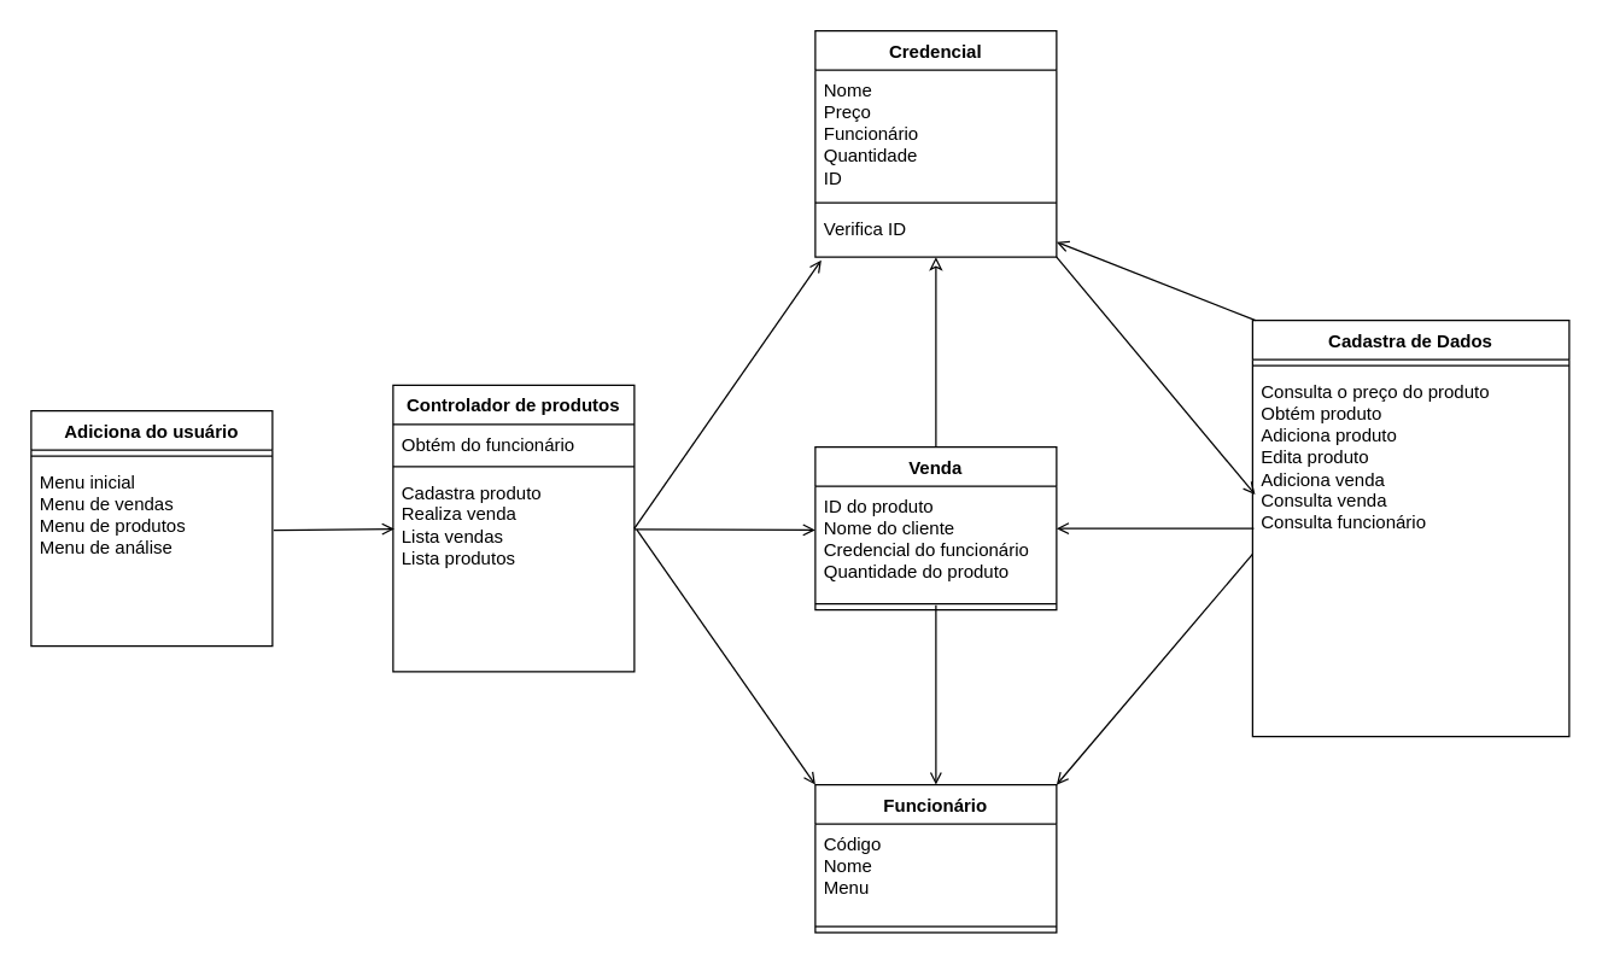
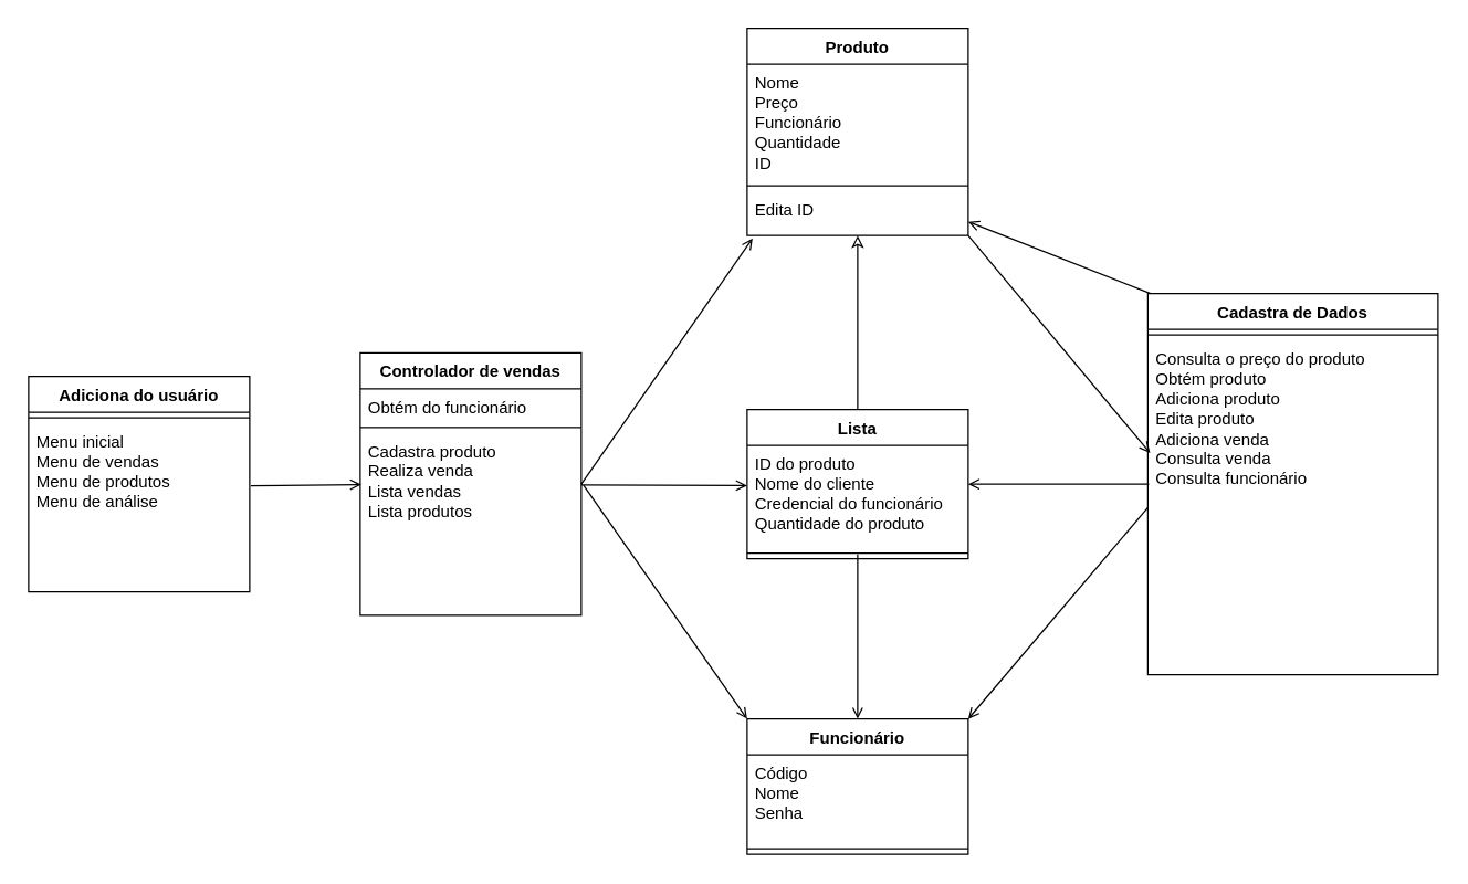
- <mxCell id="2" value="Credencial" style="swimlane;fontStyle=1;align=center;verticalAlign=top;childLayout=stackLayout;horizontal=1;startSize=26;horizontalStack=0;resizeParent=1;resizeParentMax=0;resizeLast=0;collapsible=1;marginBottom=0;whiteSpace=wrap;html=1;" vertex="1" parent="1"><mxGeometry x="540" y="20" width="160" height="150" as="geometry" /></mxCell>
+ <mxCell id="2" value="Produto" style="swimlane;fontStyle=1;align=center;verticalAlign=top;childLayout=stackLayout;horizontal=1;startSize=26;horizontalStack=0;resizeParent=1;resizeParentMax=0;resizeLast=0;collapsible=1;marginBottom=0;whiteSpace=wrap;html=1;" vertex="1" parent="1"><mxGeometry x="540" y="20" width="160" height="150" as="geometry" /></mxCell>
- <mxCell id="5" value="Verifica ID&lt;div&gt;&lt;br&gt;&lt;/div&gt;" style="text;strokeColor=none;fillColor=none;align=left;verticalAlign=top;spacingLeft=4;spacingRight=4;overflow=hidden;rotatable=0;points=[[0,0.5],[1,0.5]];portConstraint=eastwest;whiteSpace=wrap;html=1;" vertex="1" parent="2"><mxGeometry y="118" width="160" height="32" as="geometry" /></mxCell>
+ <mxCell id="5" value="Edita ID&lt;div&gt;&lt;br&gt;&lt;/div&gt;" style="text;strokeColor=none;fillColor=none;align=left;verticalAlign=top;spacingLeft=4;spacingRight=4;overflow=hidden;rotatable=0;points=[[0,0.5],[1,0.5]];portConstraint=eastwest;whiteSpace=wrap;html=1;" vertex="1" parent="2"><mxGeometry y="118" width="160" height="32" as="geometry" /></mxCell>
- <mxCell id="9" value="Controlador de produtos" style="swimlane;fontStyle=1;align=center;verticalAlign=top;childLayout=stackLayout;horizontal=1;startSize=26;horizontalStack=0;resizeParent=1;resizeParentMax=0;resizeLast=0;collapsible=1;marginBottom=0;whiteSpace=wrap;html=1;" vertex="1" parent="1"><mxGeometry y="255" width="160" height="190" as="geometry" x="260" /></mxCell>
+ <mxCell id="9" value="Controlador de vendas" style="swimlane;fontStyle=1;align=center;verticalAlign=top;childLayout=stackLayout;horizontal=1;startSize=26;horizontalStack=0;resizeParent=1;resizeParentMax=0;resizeLast=0;collapsible=1;marginBottom=0;whiteSpace=wrap;html=1;" vertex="1" parent="1"><mxGeometry y="255" width="160" height="190" as="geometry" x="260" /></mxCell>
- <mxCell id="6" value="Venda" style="swimlane;fontStyle=1;align=center;verticalAlign=top;childLayout=stackLayout;horizontal=1;startSize=26;horizontalStack=0;resizeParent=1;resizeParentMax=0;resizeLast=0;collapsible=1;marginBottom=0;whiteSpace=wrap;html=1;" vertex="1" parent="1"><mxGeometry x="540" y="296" width="160" height="108" as="geometry" /></mxCell>
+ <mxCell id="6" value="Lista" style="swimlane;fontStyle=1;align=center;verticalAlign=top;childLayout=stackLayout;horizontal=1;startSize=26;horizontalStack=0;resizeParent=1;resizeParentMax=0;resizeLast=0;collapsible=1;marginBottom=0;whiteSpace=wrap;html=1;" vertex="1" parent="1"><mxGeometry x="540" y="296" width="160" height="108" as="geometry" /></mxCell>
- <mxCell id="21" value="Código&lt;div&gt;Nome&lt;/div&gt;&lt;div&gt;Menu&lt;/div&gt;" style="text;strokeColor=none;fillColor=none;align=left;verticalAlign=top;spacingLeft=4;spacingRight=4;overflow=hidden;rotatable=0;points=[[0,0.5],[1,0.5]];portConstraint=eastwest;whiteSpace=wrap;html=1;" vertex="1" parent="20"><mxGeometry y="26" width="160" height="64" as="geometry" /></mxCell>
+ <mxCell id="21" value="Código&lt;div&gt;Nome&lt;/div&gt;&lt;div&gt;Senha&lt;/div&gt;" style="text;strokeColor=none;fillColor=none;align=left;verticalAlign=top;spacingLeft=4;spacingRight=4;overflow=hidden;rotatable=0;points=[[0,0.5],[1,0.5]];portConstraint=eastwest;whiteSpace=wrap;html=1;" vertex="1" parent="20"><mxGeometry y="26" width="160" height="64" as="geometry" /></mxCell>
